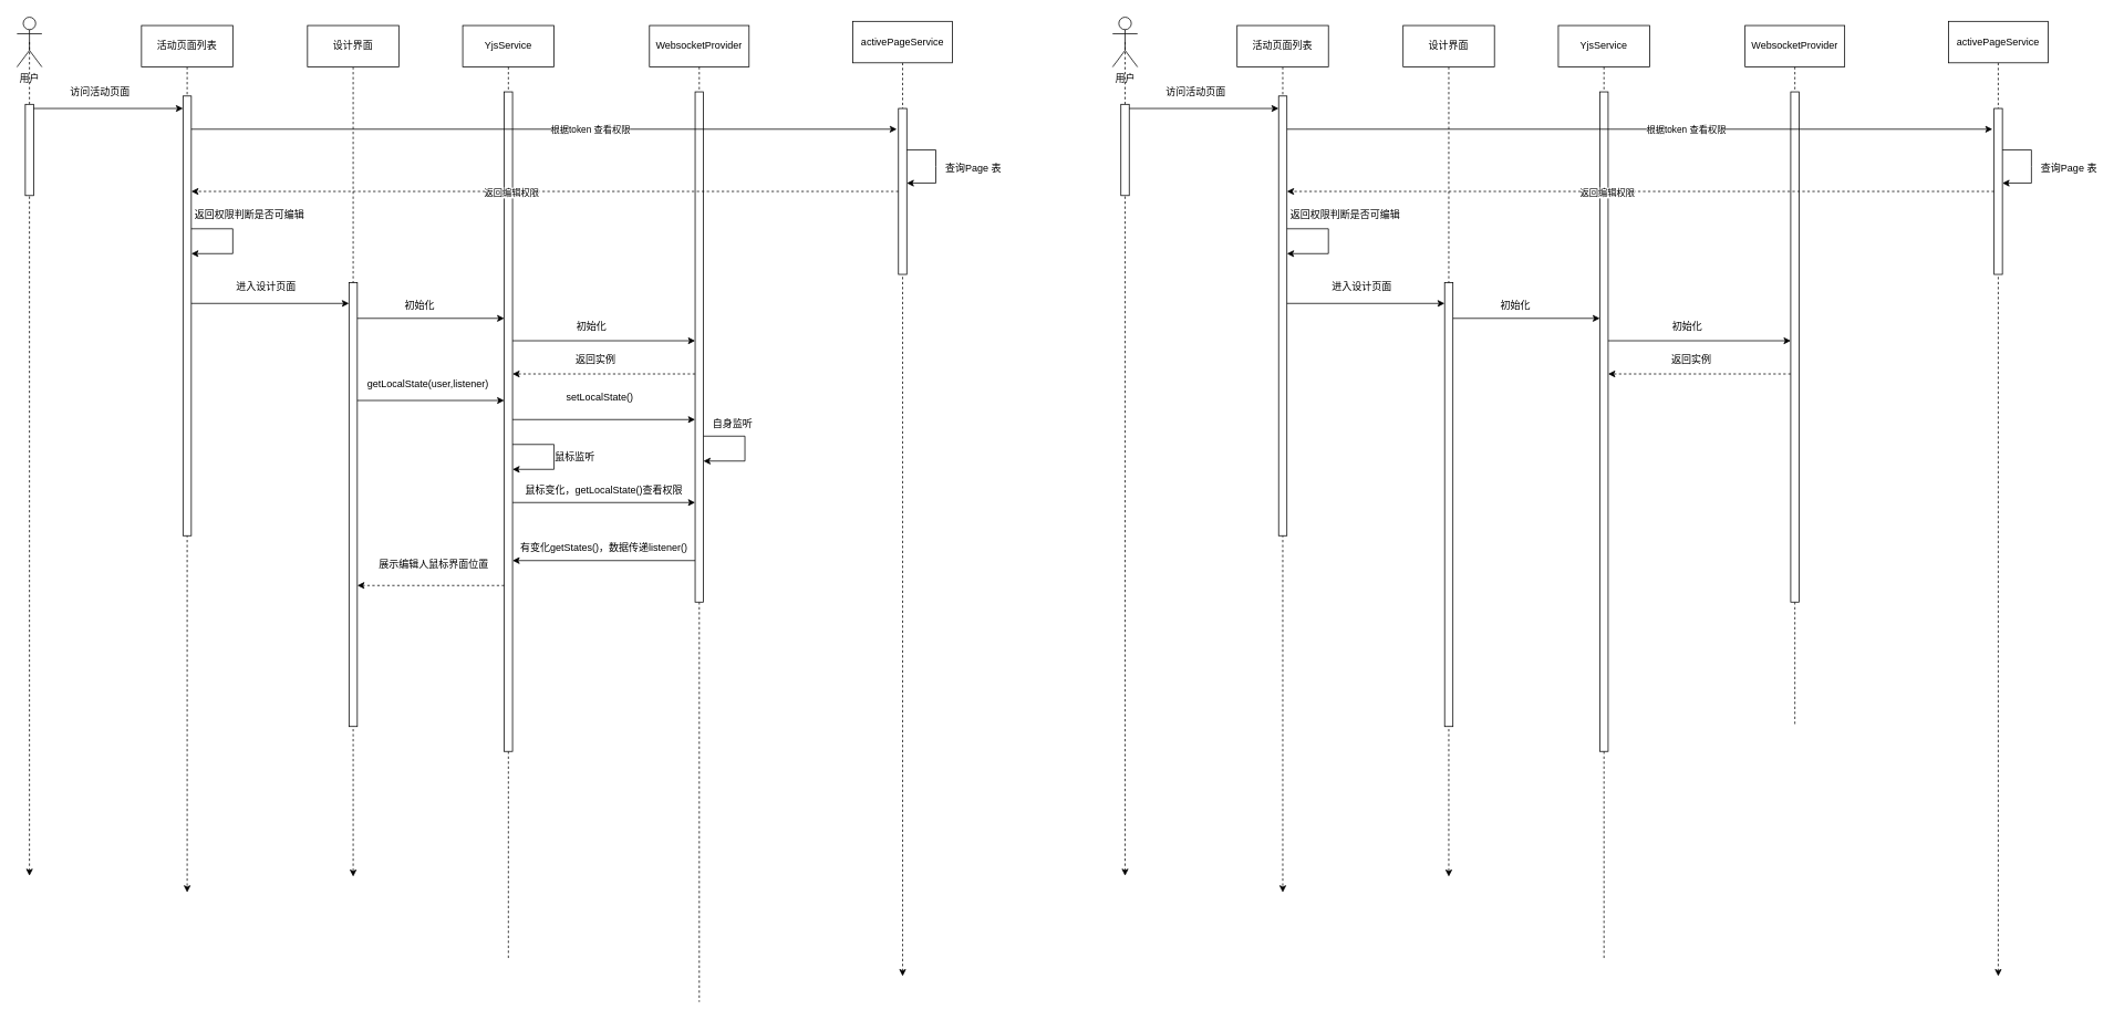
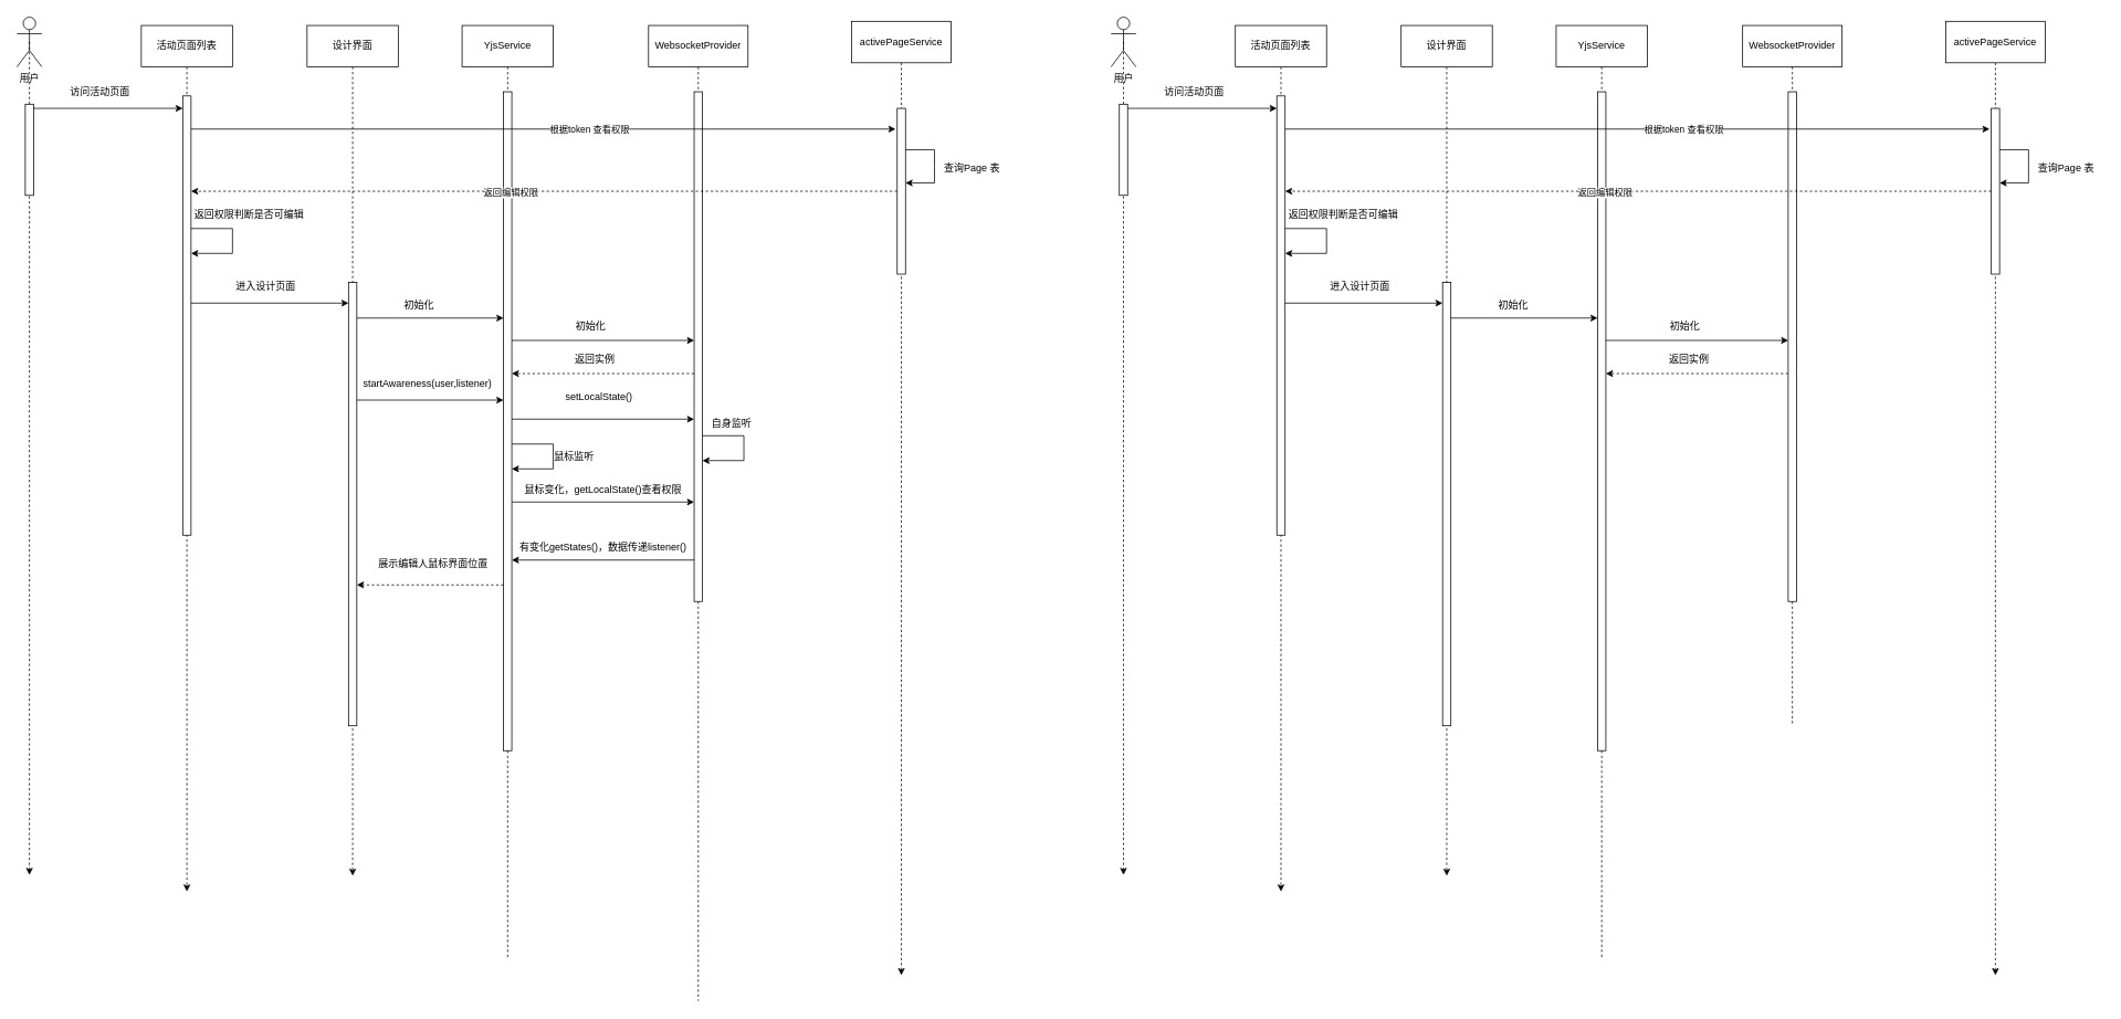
- <mxCell id="41" value="getLocalState(user,listener&lt;span style=&quot;background-color: initial;&quot;&gt;)&lt;/span&gt;" style="text;html=1;align=center;verticalAlign=middle;resizable=0;points=[];autosize=1;strokeColor=none;fillColor=none;" vertex="1" parent="1"><mxGeometry x="425" y="448" width="180" height="30" as="geometry" /></mxCell>
+ <mxCell id="41" value="startAwareness(user,listener&lt;span style=&quot;background-color: initial;&quot;&gt;)&lt;/span&gt;" style="text;html=1;align=center;verticalAlign=middle;resizable=0;points=[];autosize=1;strokeColor=none;fillColor=none;" vertex="1" parent="1"><mxGeometry x="425" y="448" width="180" height="30" as="geometry" /></mxCell>
